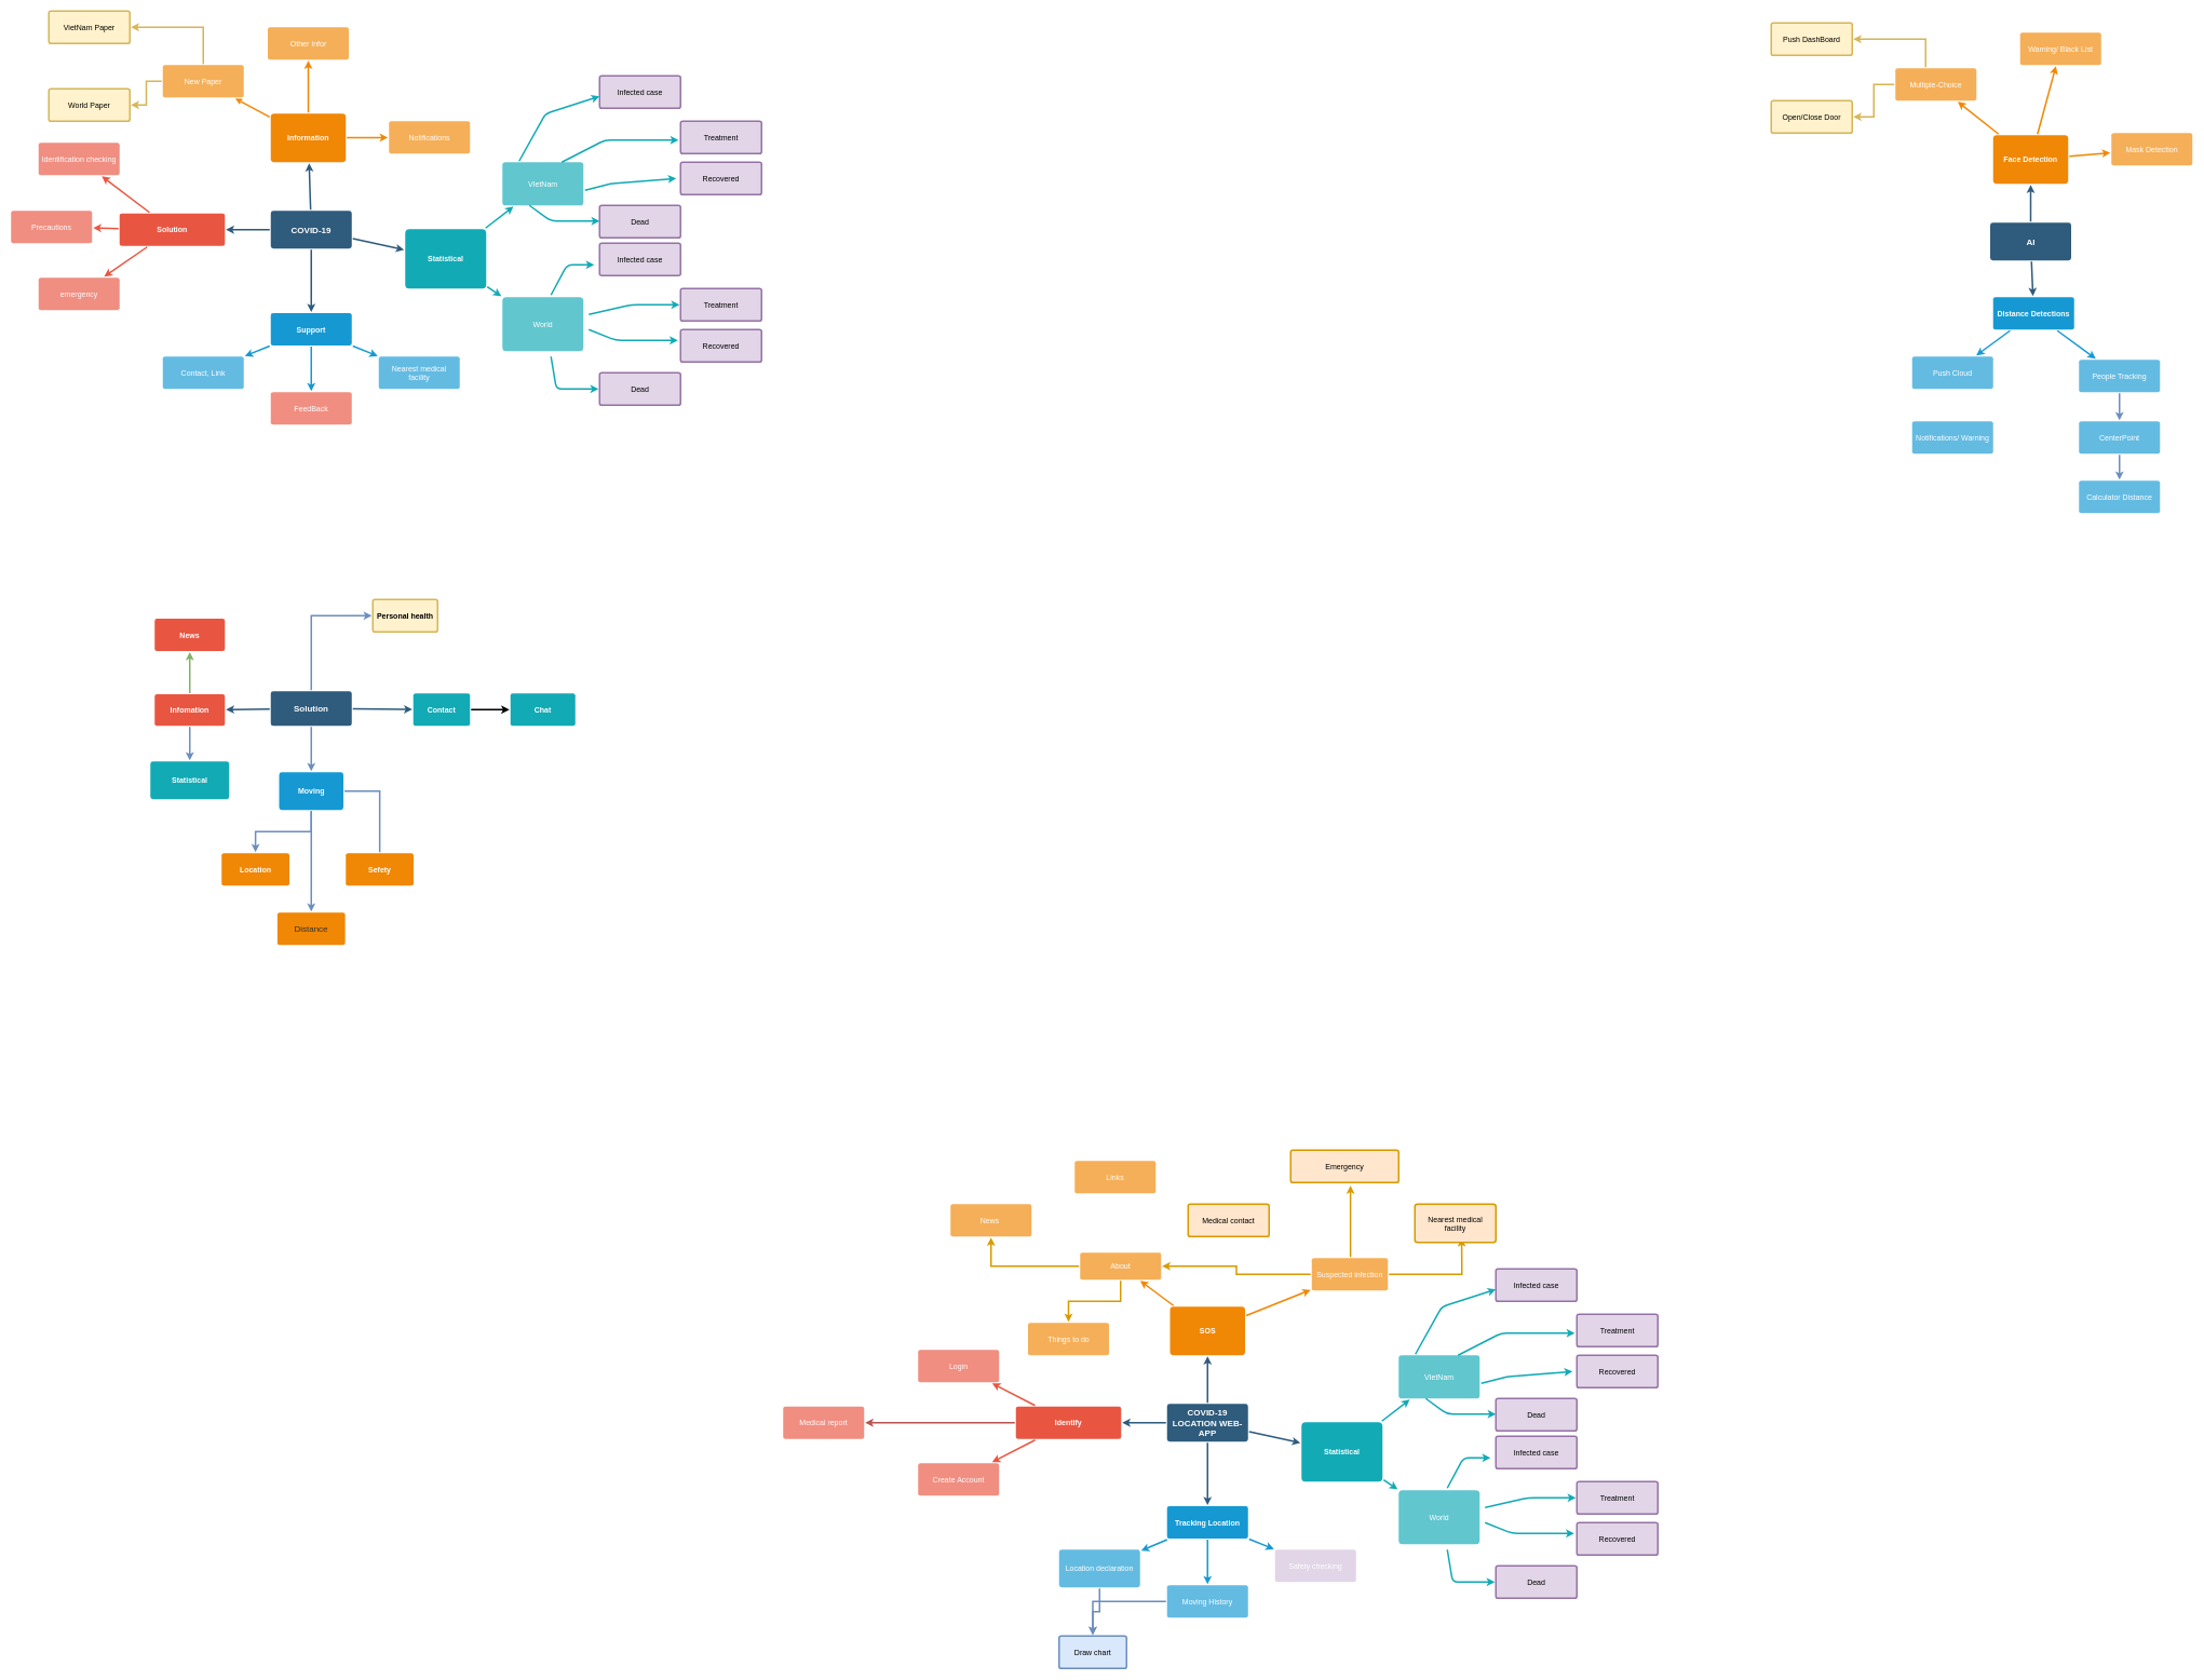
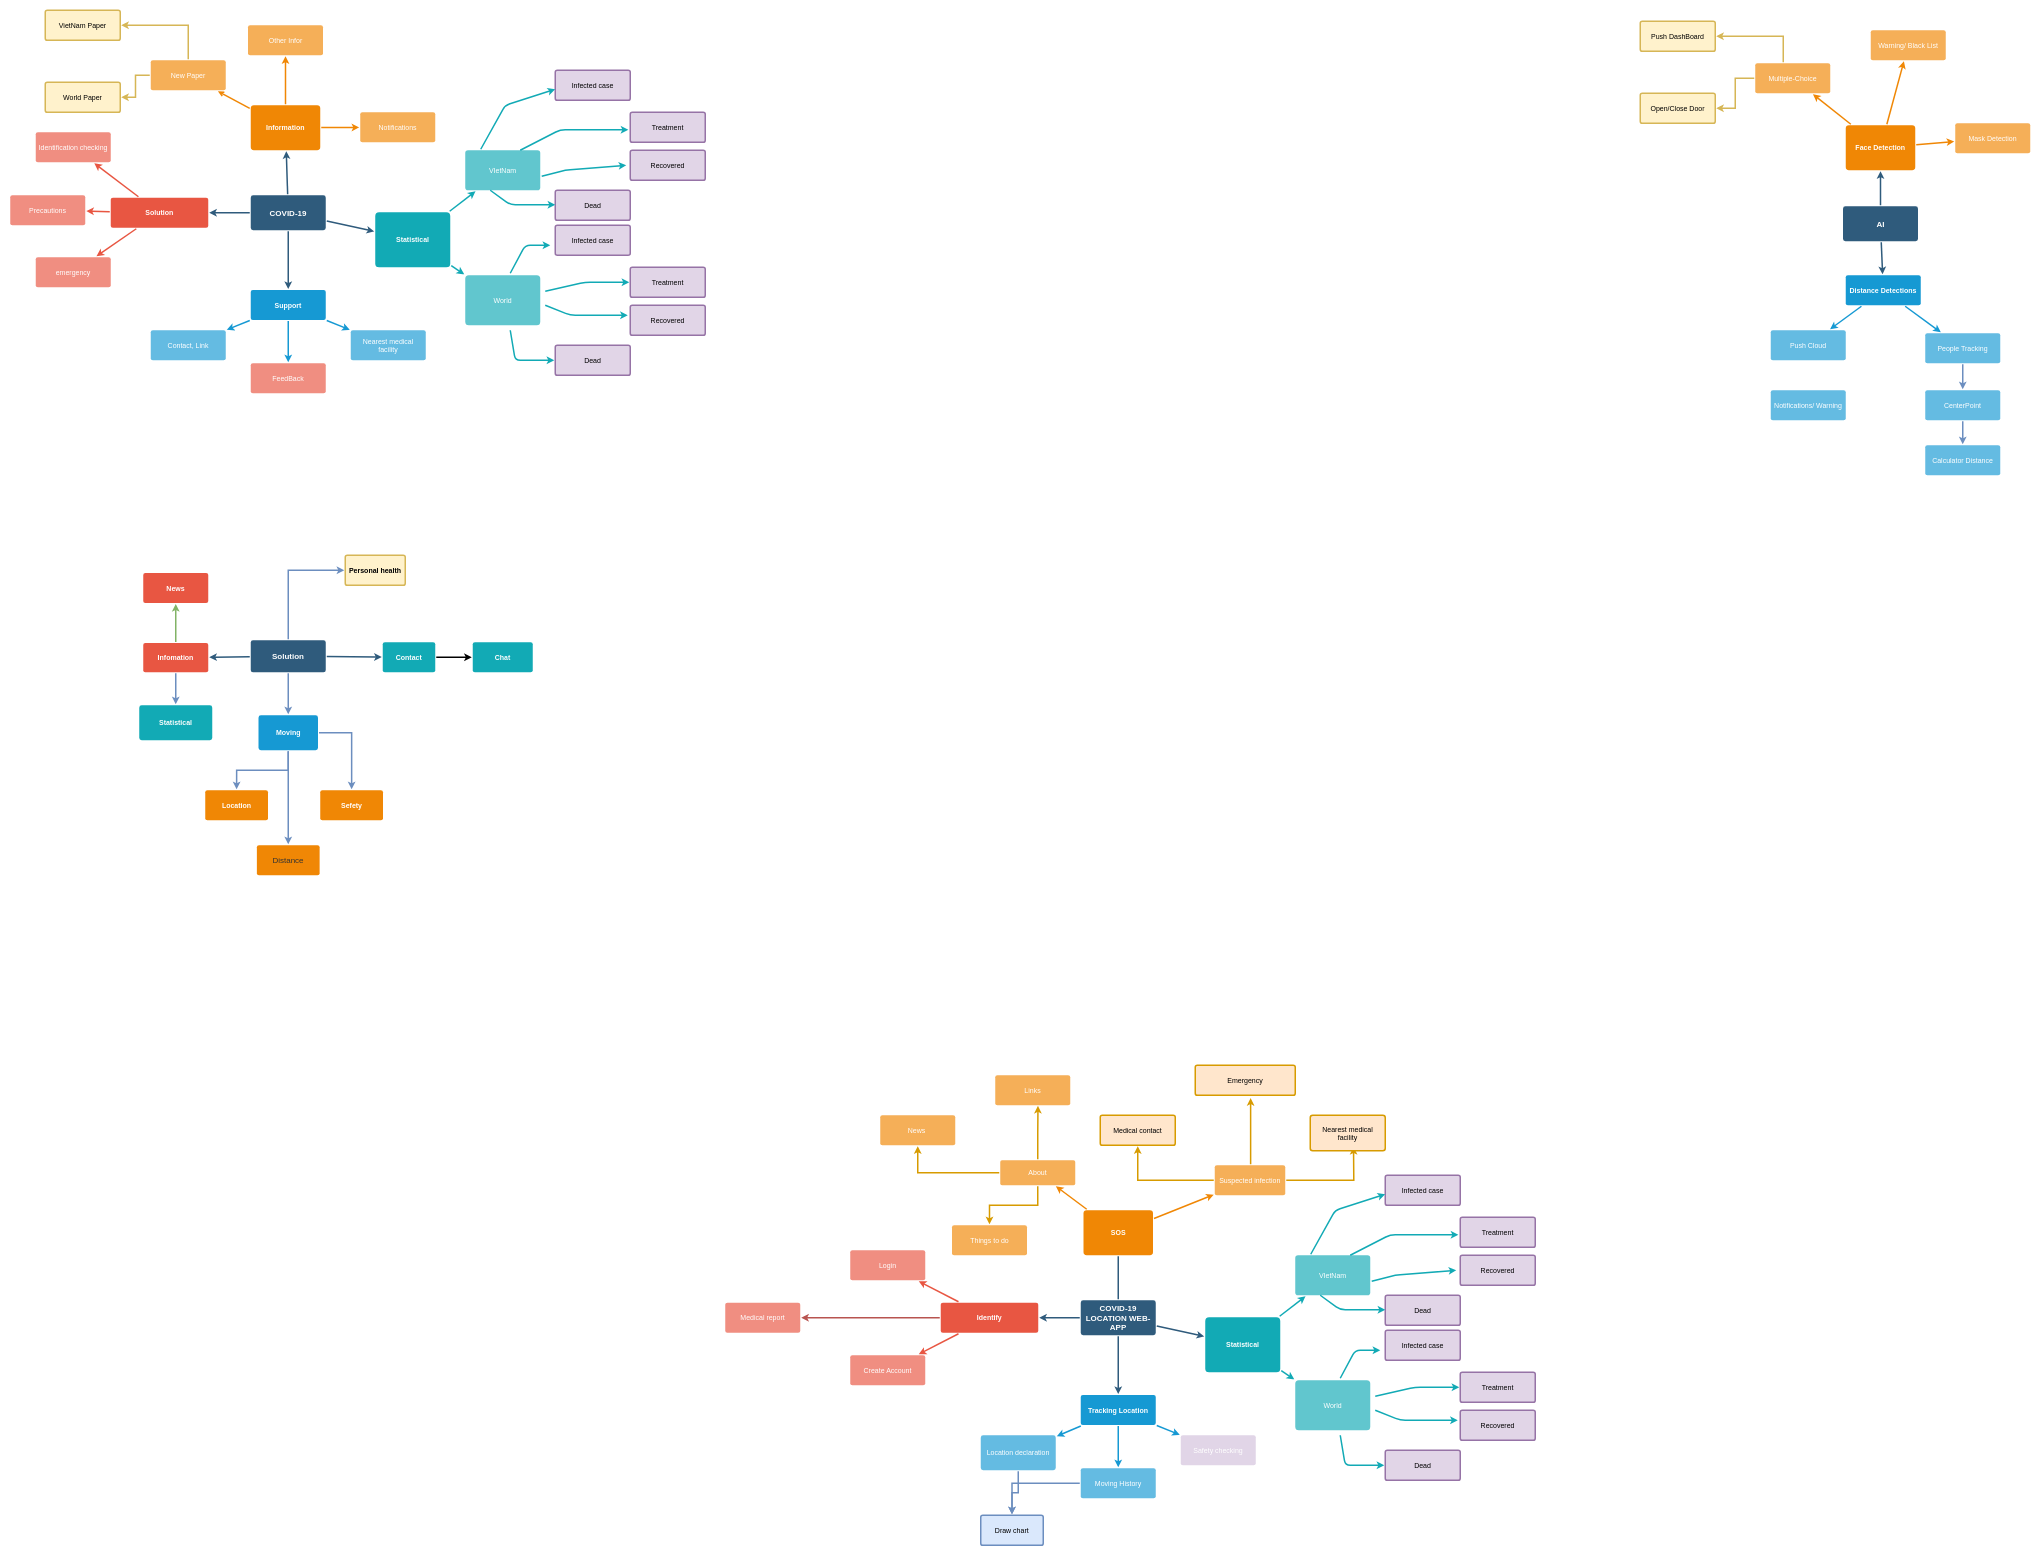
- <mxCell id="125" style="edgeStyle=orthogonalEdgeStyle;rounded=0;orthogonalLoop=1;jettySize=auto;html=1;strokeWidth=3;fillColor=#dae8fc;strokeColor=#6c8ebf;endArrow=none;" parent="1" source="127" target="132" edge="1"><mxGeometry relative="1" as="geometry" /></mxCell>
+ <mxCell id="125" style="edgeStyle=orthogonalEdgeStyle;rounded=0;orthogonalLoop=1;jettySize=auto;html=1;strokeWidth=3;fillColor=#dae8fc;strokeColor=#6c8ebf;" parent="1" source="127" target="132" edge="1"><mxGeometry relative="1" as="geometry" /></mxCell>
+ <mxCell id="79" style="edgeStyle=orthogonalEdgeStyle;rounded=0;orthogonalLoop=1;jettySize=auto;html=1;entryX=0.568;entryY=0.988;entryDx=0;entryDy=0;entryPerimeter=0;strokeWidth=3;fillColor=#ffe6cc;strokeColor=#d79b00;" parent="1" source="82" target="109" edge="1"><mxGeometry relative="1" as="geometry" /></mxCell>
- <mxCell id="75" style="edgeStyle=orthogonalEdgeStyle;rounded=0;orthogonalLoop=1;jettySize=auto;html=1;strokeWidth=3;fillColor=#ffe6cc;strokeColor=#d79b00;" parent="1" source="77" target="82" edge="1"><mxGeometry relative="1" as="geometry" /></mxCell>
+ <mxCell id="75" style="edgeStyle=orthogonalEdgeStyle;rounded=0;orthogonalLoop=1;jettySize=auto;html=1;entryX=0.5;entryY=1;entryDx=0;entryDy=0;strokeWidth=3;fillColor=#ffe6cc;strokeColor=#d79b00;" parent="1" source="77" target="107" edge="1"><mxGeometry relative="1" as="geometry" /></mxCell>
- <mxCell id="53" value="" style="edgeStyle=none;rounded=0;jumpStyle=none;html=1;shadow=0;labelBackgroundColor=none;startArrow=none;startFill=0;endArrow=classic;endFill=1;jettySize=auto;orthogonalLoop=1;strokeColor=#2F5B7C;strokeWidth=3;fontFamily=Helvetica;fontSize=16;fontColor=#23445D;spacing=5;" parent="1" source="57" target="73" edge="1"><mxGeometry relative="1" as="geometry" /></mxCell>
+ <mxCell id="53" value="" style="edgeStyle=none;rounded=0;jumpStyle=none;html=1;shadow=0;labelBackgroundColor=none;startArrow=none;startFill=0;endArrow=none;endFill=1;jettySize=auto;orthogonalLoop=1;strokeColor=#2F5B7C;strokeWidth=3;fontFamily=Helvetica;fontSize=16;fontColor=#23445D;spacing=5;" parent="1" source="57" target="73" edge="1"><mxGeometry relative="1" as="geometry" /></mxCell>
